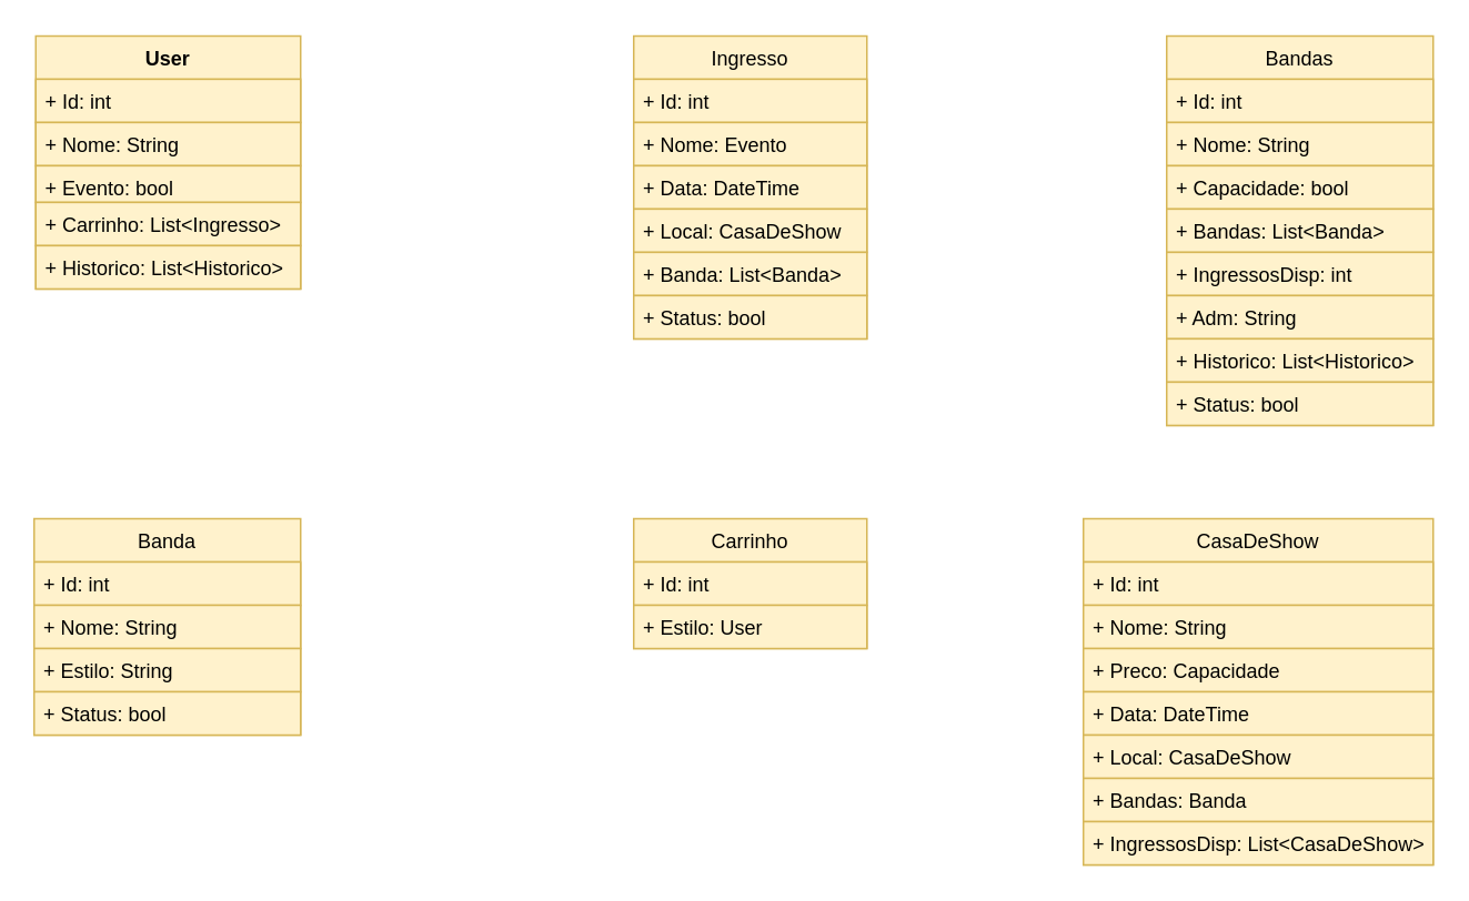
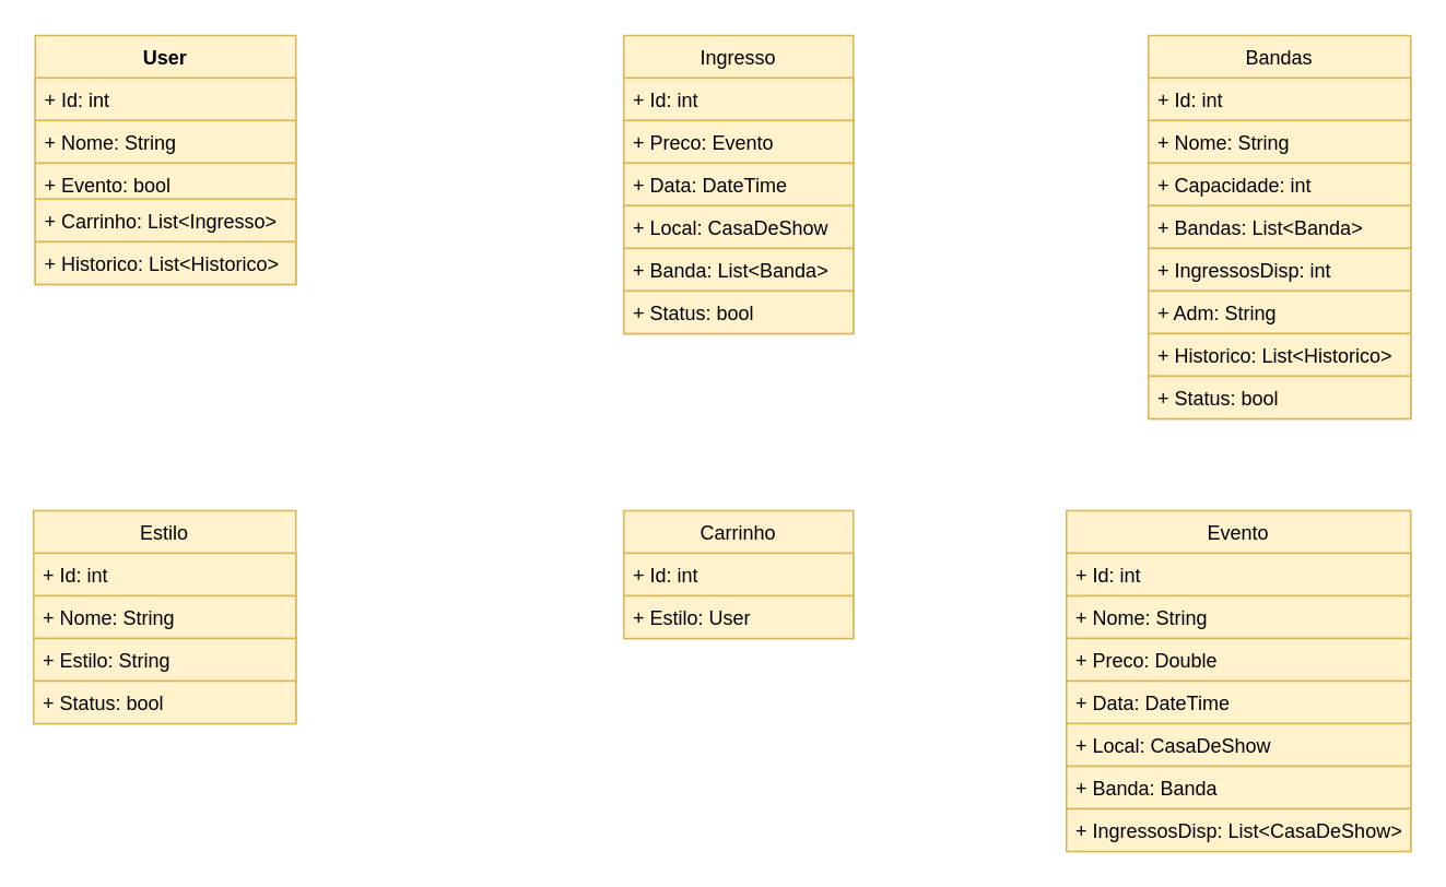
- <mxCell id="19" value="+ Nome: Evento" style="text;strokeColor=#d6b656;fillColor=#fff2cc;align=left;verticalAlign=top;spacingLeft=4;spacingRight=4;overflow=hidden;rotatable=0;points=[[0,0.5],[1,0.5]];portConstraint=eastwest;" vertex="1" parent="17"><mxGeometry y="52" width="140" height="26" as="geometry" /></mxCell>
+ <mxCell id="19" value="+ Preco: Evento" style="text;strokeColor=#d6b656;fillColor=#fff2cc;align=left;verticalAlign=top;spacingLeft=4;spacingRight=4;overflow=hidden;rotatable=0;points=[[0,0.5],[1,0.5]];portConstraint=eastwest;" vertex="1" parent="17"><mxGeometry y="52" width="140" height="26" as="geometry" /></mxCell>
- <mxCell id="11" value="+ Capacidade: bool" style="text;strokeColor=#d6b656;fillColor=#fff2cc;align=left;verticalAlign=top;spacingLeft=4;spacingRight=4;overflow=hidden;rotatable=0;points=[[0,0.5],[1,0.5]];portConstraint=eastwest;" vertex="1" parent="8"><mxGeometry y="78" width="160" height="26" as="geometry" /></mxCell>
+ <mxCell id="11" value="+ Capacidade: int" style="text;strokeColor=#d6b656;fillColor=#fff2cc;align=left;verticalAlign=top;spacingLeft=4;spacingRight=4;overflow=hidden;rotatable=0;points=[[0,0.5],[1,0.5]];portConstraint=eastwest;" vertex="1" parent="8"><mxGeometry y="78" width="160" height="26" as="geometry" /></mxCell>
- <mxCell id="24" value="Banda" style="swimlane;fontStyle=0;childLayout=stackLayout;horizontal=1;startSize=26;fillColor=#fff2cc;horizontalStack=0;resizeParent=1;resizeParentMax=0;resizeLast=0;collapsible=1;marginBottom=0;labelBackgroundColor=none;strokeColor=#d6b656;" vertex="1" parent="1"><mxGeometry x="20" y="311" width="160" height="130" as="geometry" /></mxCell>
+ <mxCell id="24" value="Estilo" style="swimlane;fontStyle=0;childLayout=stackLayout;horizontal=1;startSize=26;fillColor=#fff2cc;horizontalStack=0;resizeParent=1;resizeParentMax=0;resizeLast=0;collapsible=1;marginBottom=0;labelBackgroundColor=none;strokeColor=#d6b656;" vertex="1" parent="1"><mxGeometry x="20" y="311" width="160" height="130" as="geometry" /></mxCell>
- <mxCell id="32" value="CasaDeShow" style="swimlane;fontStyle=0;childLayout=stackLayout;horizontal=1;startSize=26;fillColor=#fff2cc;horizontalStack=0;resizeParent=1;resizeParentMax=0;resizeLast=0;collapsible=1;marginBottom=0;labelBackgroundColor=none;strokeColor=#d6b656;" vertex="1" parent="1"><mxGeometry x="650" y="311" width="210" height="208" as="geometry" /></mxCell>
+ <mxCell id="32" value="Evento" style="swimlane;fontStyle=0;childLayout=stackLayout;horizontal=1;startSize=26;fillColor=#fff2cc;horizontalStack=0;resizeParent=1;resizeParentMax=0;resizeLast=0;collapsible=1;marginBottom=0;labelBackgroundColor=none;strokeColor=#d6b656;" vertex="1" parent="1"><mxGeometry x="650" y="311" width="210" height="208" as="geometry" /></mxCell>
- <mxCell id="35" value="+ Preco: Capacidade" style="text;strokeColor=#d6b656;fillColor=#fff2cc;align=left;verticalAlign=top;spacingLeft=4;spacingRight=4;overflow=hidden;rotatable=0;points=[[0,0.5],[1,0.5]];portConstraint=eastwest;" vertex="1" parent="32"><mxGeometry y="78" width="210" height="26" as="geometry" /></mxCell>
+ <mxCell id="35" value="+ Preco: Double" style="text;strokeColor=#d6b656;fillColor=#fff2cc;align=left;verticalAlign=top;spacingLeft=4;spacingRight=4;overflow=hidden;rotatable=0;points=[[0,0.5],[1,0.5]];portConstraint=eastwest;" vertex="1" parent="32"><mxGeometry y="78" width="210" height="26" as="geometry" /></mxCell>
- <mxCell id="38" value="+ Bandas: Banda" style="text;strokeColor=#d6b656;fillColor=#fff2cc;align=left;verticalAlign=top;spacingLeft=4;spacingRight=4;overflow=hidden;rotatable=0;points=[[0,0.5],[1,0.5]];portConstraint=eastwest;labelBackgroundColor=none;" vertex="1" parent="32"><mxGeometry y="156" width="210" height="26" as="geometry" /></mxCell>
+ <mxCell id="38" value="+ Banda: Banda" style="text;strokeColor=#d6b656;fillColor=#fff2cc;align=left;verticalAlign=top;spacingLeft=4;spacingRight=4;overflow=hidden;rotatable=0;points=[[0,0.5],[1,0.5]];portConstraint=eastwest;labelBackgroundColor=none;" vertex="1" parent="32"><mxGeometry y="156" width="210" height="26" as="geometry" /></mxCell>
